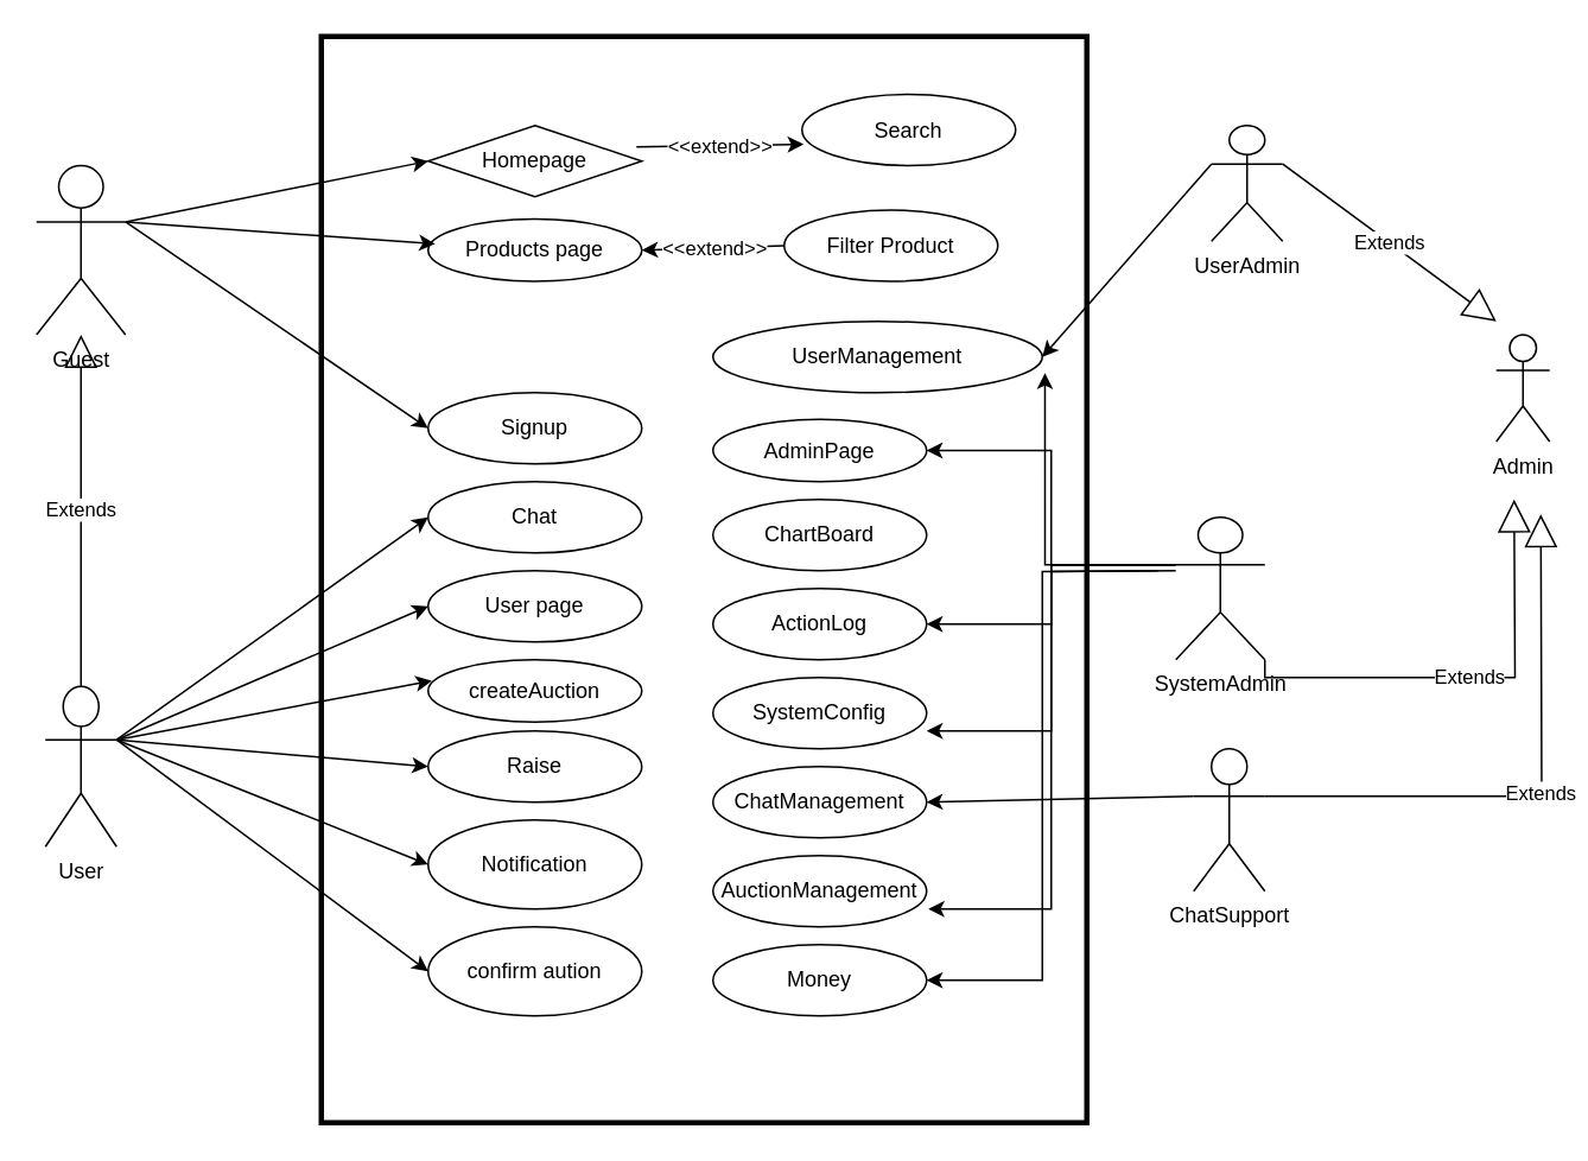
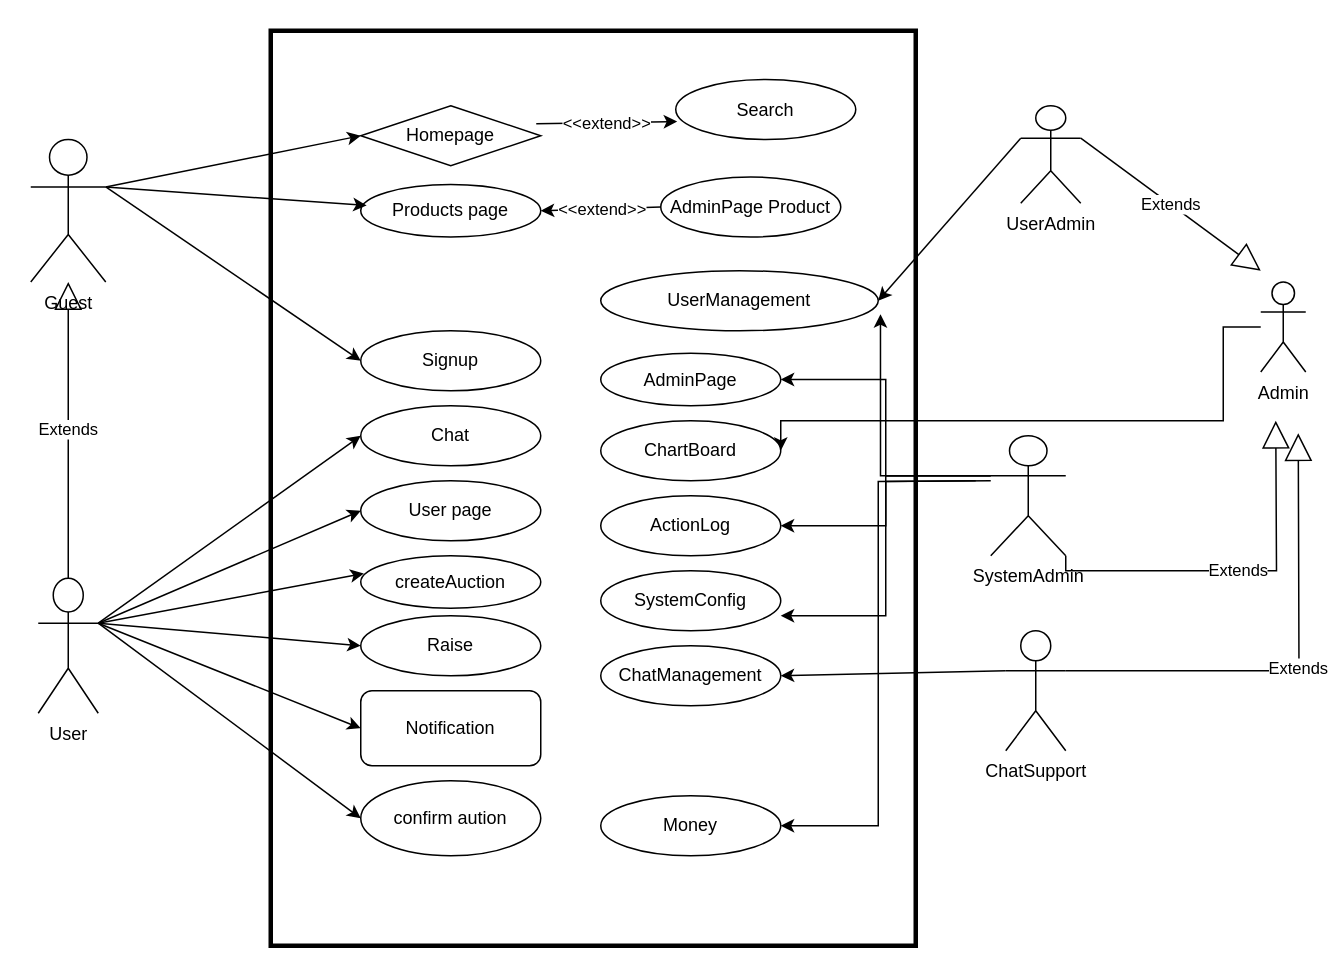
- <mxCell id="8" value="Filter Product" style="ellipse;whiteSpace=wrap;html=1;" vertex="1" parent="1"><mxGeometry x="440" y="117.5" width="120" height="40" as="geometry" /></mxCell>
+ <mxCell id="8" value="AdminPage Product" style="ellipse;whiteSpace=wrap;html=1;" vertex="1" parent="1"><mxGeometry x="440" y="117.5" width="120" height="40" as="geometry" /></mxCell>
+ <mxCell id="23" style="edgeStyle=orthogonalEdgeStyle;rounded=0;orthogonalLoop=1;jettySize=auto;html=1;entryX=1;entryY=0.5;entryDx=0;entryDy=0;" edge="1" parent="1" source="24" target="27"><mxGeometry relative="1" as="geometry"><Array as="points"><mxPoint x="815" y="280" /><mxPoint x="520" y="280" /></Array></mxGeometry></mxCell>
- <mxCell id="14" value="Notification" style="ellipse;whiteSpace=wrap;html=1;" vertex="1" parent="1"><mxGeometry x="240" y="460" width="120" height="50" as="geometry" /></mxCell>
+ <mxCell id="14" value="Notification" style="whiteSpace=wrap;html=1;rounded=1;" vertex="1" parent="1"><mxGeometry x="240" y="460" width="120" height="50" as="geometry" /></mxCell>
- <mxCell id="39" style="edgeStyle=orthogonalEdgeStyle;rounded=0;orthogonalLoop=1;jettySize=auto;html=1;entryX=1.008;entryY=0.75;entryDx=0;entryDy=0;entryPerimeter=0;exitX=0;exitY=0.333;exitDx=0;exitDy=0;exitPerimeter=0;" edge="1" parent="1" source="43" target="29"><mxGeometry relative="1" as="geometry" /></mxCell>
- <mxCell id="29" value="AuctionManagement" style="ellipse;whiteSpace=wrap;html=1;" vertex="1" parent="1"><mxGeometry x="400" y="480" width="120" height="40" as="geometry" /></mxCell>
